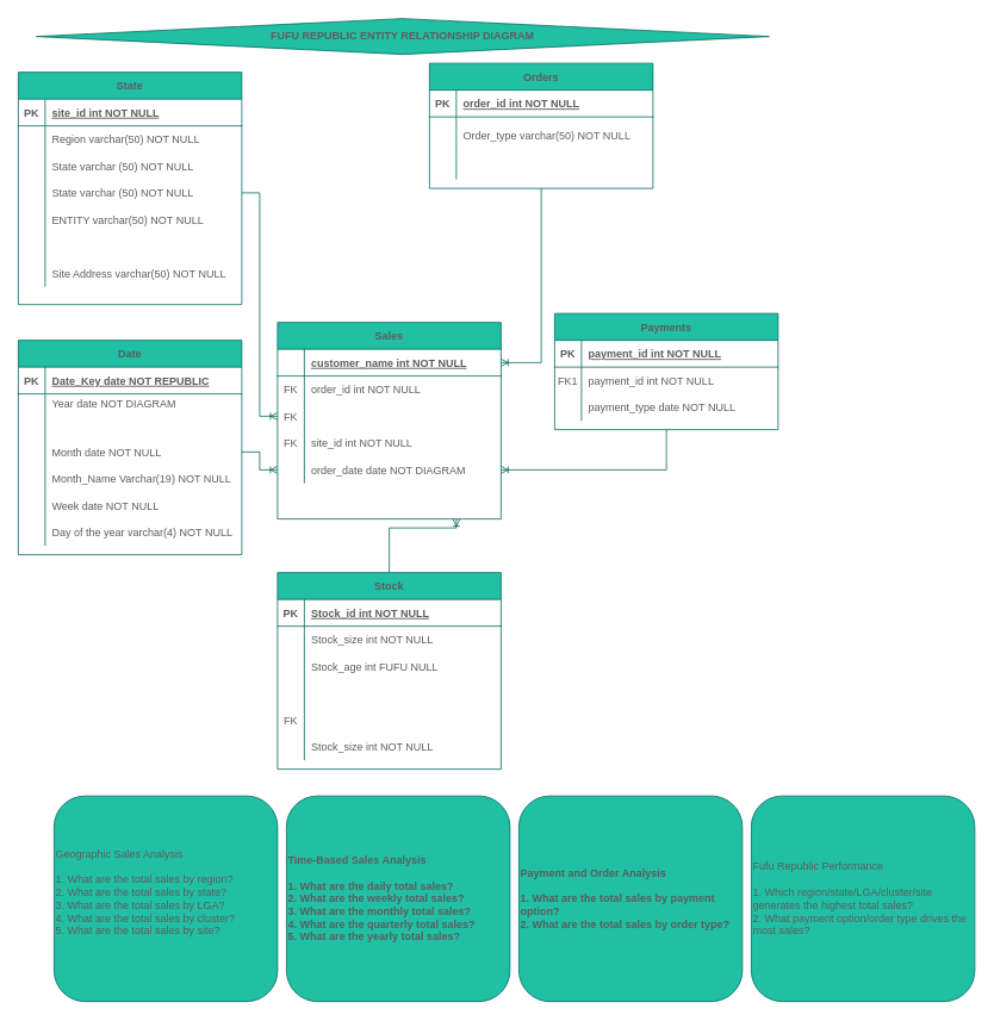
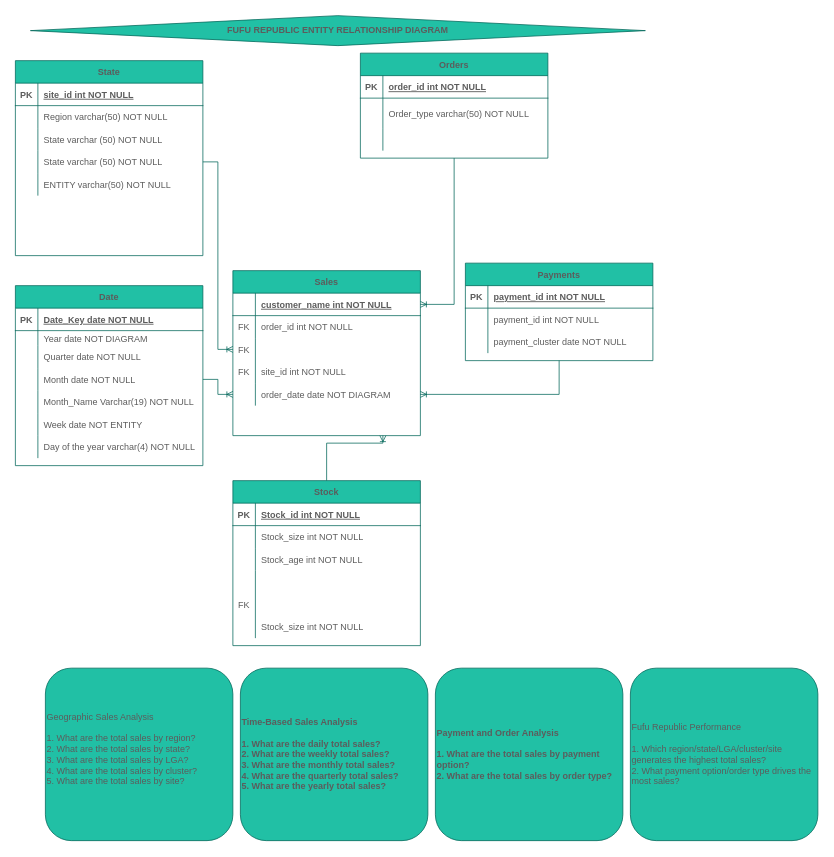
- <mxCell id="34" value="Site Address varchar(50) NOT NULL" style="shape=partialRectangle;overflow=hidden;connectable=0;fillColor=none;top=0;left=0;bottom=0;right=0;align=left;spacingLeft=6;labelBackgroundColor=none;strokeColor=#006658;fontColor=#5C5C5C;" parent="32" vertex="1"><mxGeometry x="30" width="220" height="30" as="geometry"><mxRectangle width="220" height="30" as="alternateBounds" /></mxGeometry></mxCell>
- <mxCell id="97" value="FK1" style="shape=partialRectangle;overflow=hidden;connectable=0;fillColor=none;top=0;left=0;bottom=0;right=0;labelBackgroundColor=none;strokeColor=#006658;fontColor=#5C5C5C;" parent="96" vertex="1"><mxGeometry width="30" height="30" as="geometry"><mxRectangle width="30" height="30" as="alternateBounds" /></mxGeometry></mxCell>
- <mxCell id="38" value="Date_Key date NOT REPUBLIC " style="shape=partialRectangle;overflow=hidden;connectable=0;fillColor=none;top=0;left=0;bottom=0;right=0;align=left;spacingLeft=6;fontStyle=5;labelBackgroundColor=none;strokeColor=#006658;fontColor=#5C5C5C;" parent="36" vertex="1"><mxGeometry x="30" width="220" height="30" as="geometry"><mxRectangle width="220" height="30" as="alternateBounds" /></mxGeometry></mxCell>
+ <mxCell id="38" value="Date_Key date NOT NULL " style="shape=partialRectangle;overflow=hidden;connectable=0;fillColor=none;top=0;left=0;bottom=0;right=0;align=left;spacingLeft=6;fontStyle=5;labelBackgroundColor=none;strokeColor=#006658;fontColor=#5C5C5C;" parent="36" vertex="1"><mxGeometry x="30" width="220" height="30" as="geometry"><mxRectangle width="220" height="30" as="alternateBounds" /></mxGeometry></mxCell>
- <mxCell id="101" value="payment_type date NOT NULL" style="shape=partialRectangle;overflow=hidden;connectable=0;fillColor=none;top=0;left=0;bottom=0;right=0;align=left;spacingLeft=6;labelBackgroundColor=none;strokeColor=#006658;fontColor=#5C5C5C;" parent="99" vertex="1"><mxGeometry x="30" width="220" height="30" as="geometry"><mxRectangle width="220" height="30" as="alternateBounds" /></mxGeometry></mxCell>
+ <mxCell id="101" value="payment_cluster date NOT NULL" style="shape=partialRectangle;overflow=hidden;connectable=0;fillColor=none;top=0;left=0;bottom=0;right=0;align=left;spacingLeft=6;labelBackgroundColor=none;strokeColor=#006658;fontColor=#5C5C5C;" parent="99" vertex="1"><mxGeometry x="30" width="220" height="30" as="geometry"><mxRectangle width="220" height="30" as="alternateBounds" /></mxGeometry></mxCell>
+ <mxCell id="44" value="Quarter date NOT NULL" style="shape=partialRectangle;overflow=hidden;connectable=0;fillColor=none;top=0;left=0;bottom=0;right=0;align=left;spacingLeft=6;labelBackgroundColor=none;strokeColor=#006658;fontColor=#5C5C5C;" parent="42" vertex="1"><mxGeometry x="30" width="220" height="30" as="geometry"><mxRectangle width="220" height="30" as="alternateBounds" /></mxGeometry></mxCell>
- <mxCell id="53" value="Week date NOT NULL" style="shape=partialRectangle;overflow=hidden;connectable=0;fillColor=none;top=0;left=0;bottom=0;right=0;align=left;spacingLeft=6;labelBackgroundColor=none;strokeColor=#006658;fontColor=#5C5C5C;" parent="51" vertex="1"><mxGeometry x="30" width="220" height="30" as="geometry"><mxRectangle width="220" height="30" as="alternateBounds" /></mxGeometry></mxCell>
+ <mxCell id="53" value="Week date NOT ENTITY" style="shape=partialRectangle;overflow=hidden;connectable=0;fillColor=none;top=0;left=0;bottom=0;right=0;align=left;spacingLeft=6;labelBackgroundColor=none;strokeColor=#006658;fontColor=#5C5C5C;" parent="51" vertex="1"><mxGeometry x="30" width="220" height="30" as="geometry"><mxRectangle width="220" height="30" as="alternateBounds" /></mxGeometry></mxCell>
- <mxCell id="67" value="Stock_age int FUFU NULL" style="shape=partialRectangle;overflow=hidden;connectable=0;fillColor=none;top=0;left=0;bottom=0;right=0;align=left;spacingLeft=6;labelBackgroundColor=none;strokeColor=#006658;fontColor=#5C5C5C;" parent="65" vertex="1"><mxGeometry x="30" width="220" height="30" as="geometry"><mxRectangle width="220" height="30" as="alternateBounds" /></mxGeometry></mxCell>
+ <mxCell id="67" value="Stock_age int NOT NULL" style="shape=partialRectangle;overflow=hidden;connectable=0;fillColor=none;top=0;left=0;bottom=0;right=0;align=left;spacingLeft=6;labelBackgroundColor=none;strokeColor=#006658;fontColor=#5C5C5C;" parent="65" vertex="1"><mxGeometry x="30" width="220" height="30" as="geometry"><mxRectangle width="220" height="30" as="alternateBounds" /></mxGeometry></mxCell>
